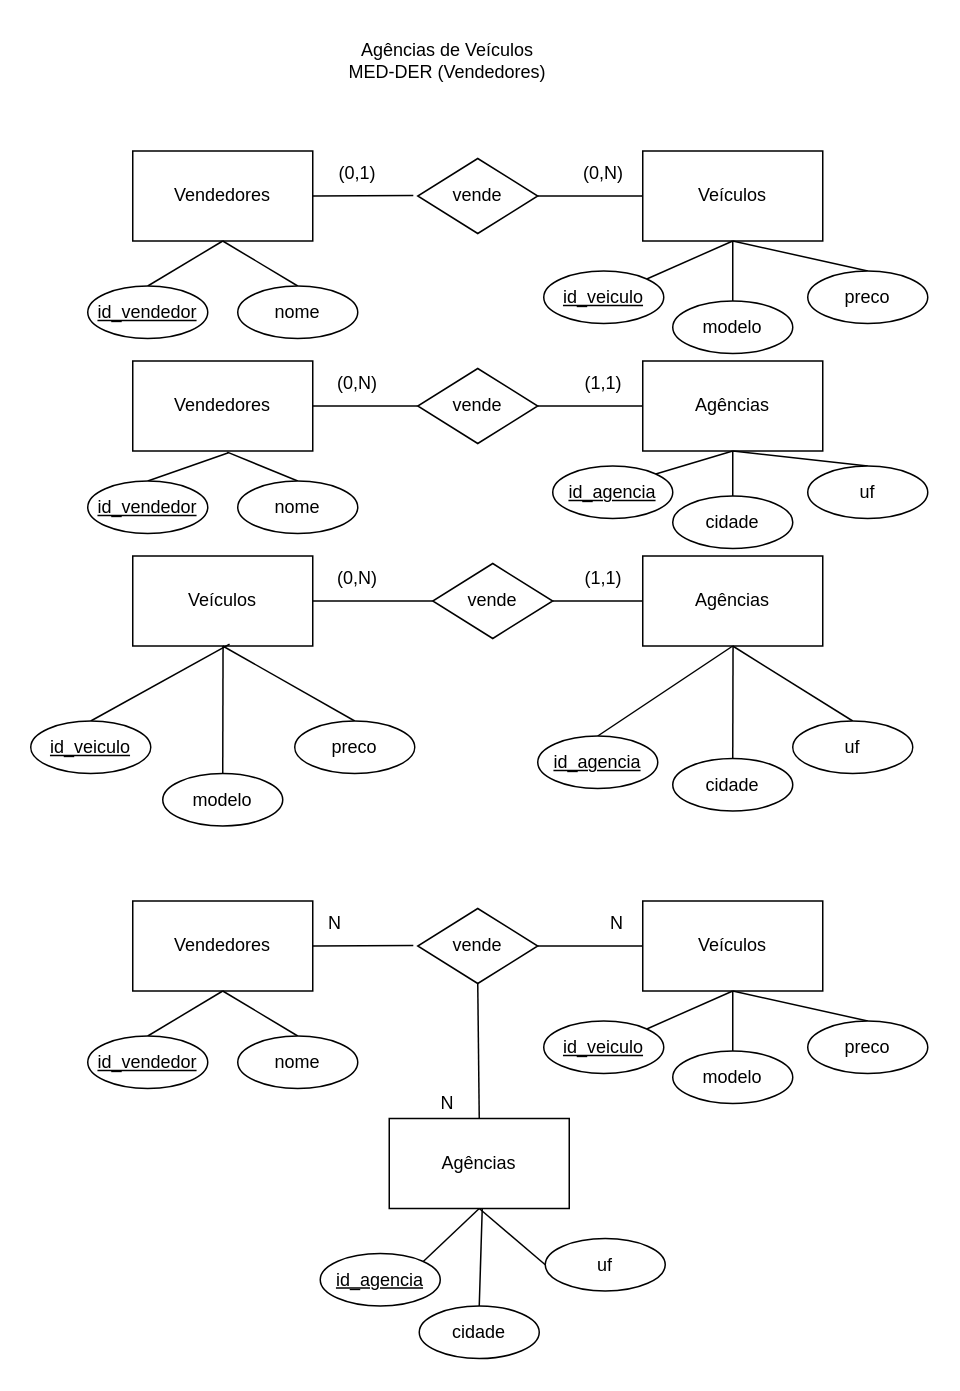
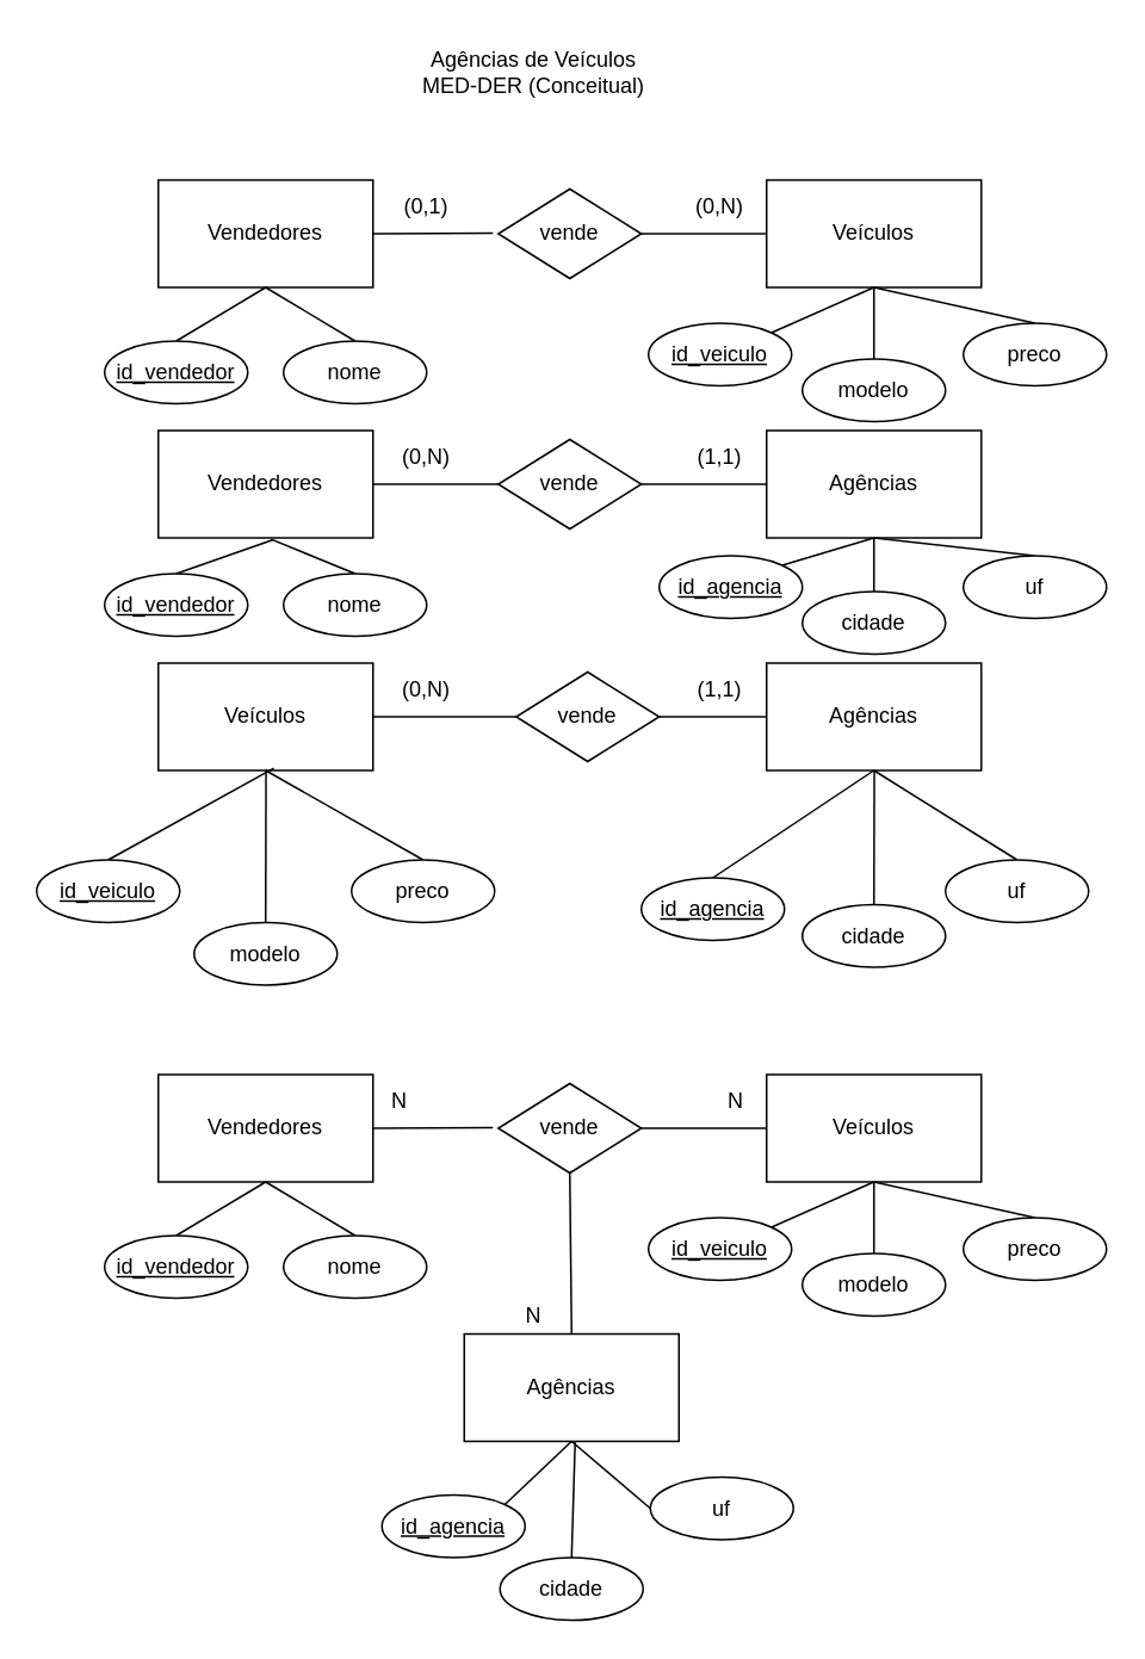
- <mxCell id="5" value="Agências de Veículos&lt;br&gt;MED-DER (Vendedores)" style="text;html=1;strokeColor=none;fillColor=none;align=center;verticalAlign=middle;whiteSpace=wrap;rounded=0;" vertex="1" parent="1"><mxGeometry x="213" y="20" width="170" height="40" as="geometry" /></mxCell>
+ <mxCell id="5" value="Agências de Veículos&lt;br&gt;MED-DER (Conceitual)" style="text;html=1;strokeColor=none;fillColor=none;align=center;verticalAlign=middle;whiteSpace=wrap;rounded=0;" vertex="1" parent="1"><mxGeometry x="213" y="20" width="170" height="40" as="geometry" /></mxCell>
